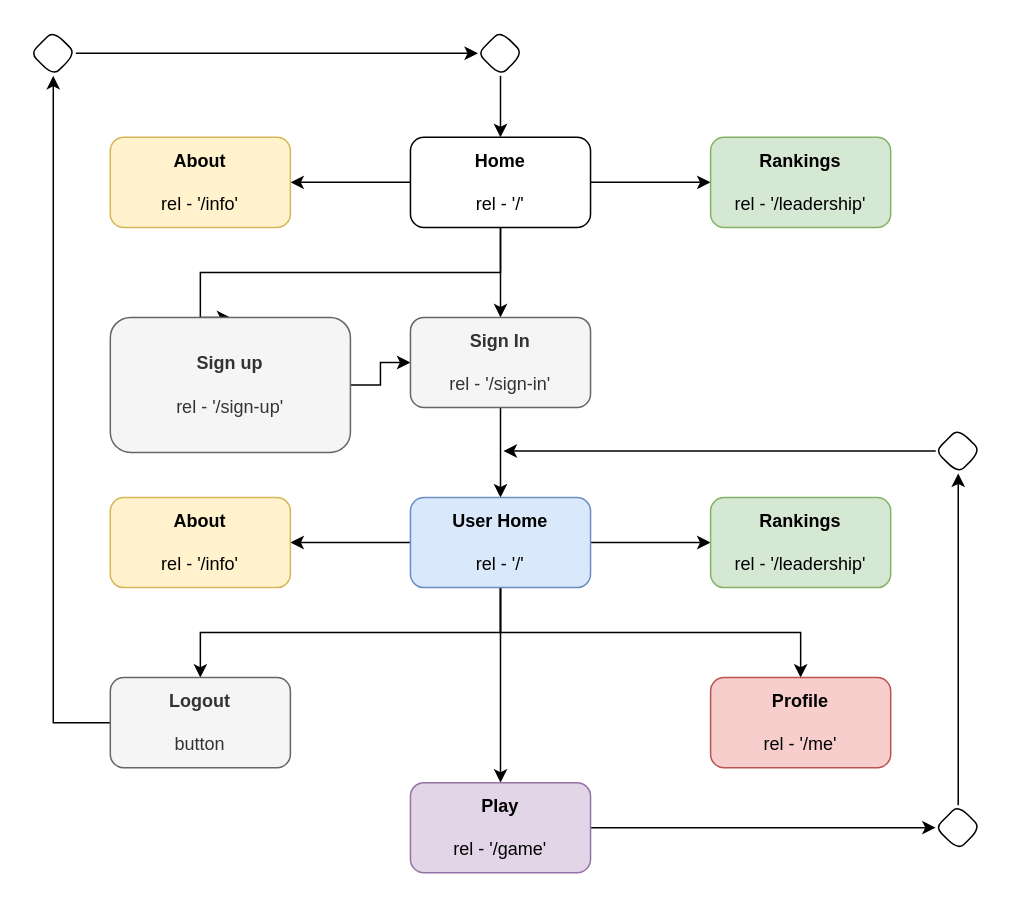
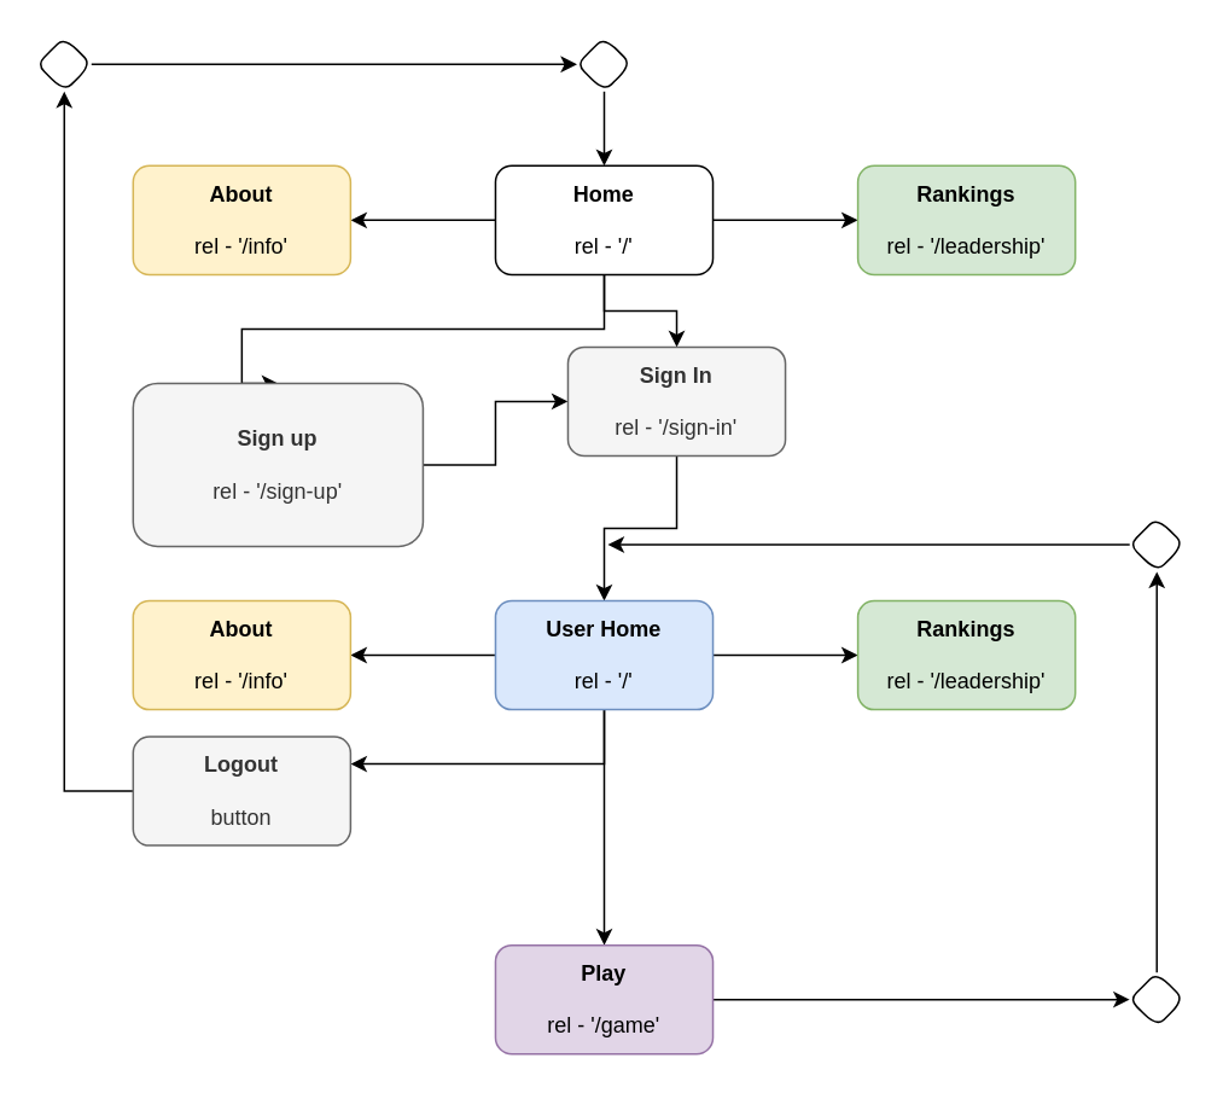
- <mxCell id="12" value="&lt;b&gt;Sign In&lt;/b&gt;&lt;br&gt;&lt;br&gt;rel - '/sign-in'" style="rounded=1;whiteSpace=wrap;html=1;fillColor=#f5f5f5;fontColor=#333333;strokeColor=#666666;" vertex="1" parent="1"><mxGeometry x="273" y="211" width="120" height="60" as="geometry" /></mxCell>
+ <mxCell id="12" value="&lt;b&gt;Sign In&lt;/b&gt;&lt;br&gt;&lt;br&gt;rel - '/sign-in'" style="rounded=1;whiteSpace=wrap;html=1;fillColor=#f5f5f5;fontColor=#333333;strokeColor=#666666;" vertex="1" parent="1"><mxGeometry x="313" y="191" width="120" height="60" as="geometry" /></mxCell>
- <mxCell id="16" style="edgeStyle=orthogonalEdgeStyle;rounded=0;orthogonalLoop=1;jettySize=auto;html=1;" edge="1" parent="1" source="18" target="27"><mxGeometry relative="1" as="geometry"><Array as="points"><mxPoint x="333" y="421" /><mxPoint x="533" y="421" /></Array></mxGeometry></mxCell>
- <mxCell id="22" value="&lt;b&gt;Logout&lt;/b&gt;&lt;br&gt;&lt;br&gt;button" style="rounded=1;whiteSpace=wrap;html=1;fillColor=#f5f5f5;strokeColor=#666666;fontColor=#333333;" vertex="1" parent="1"><mxGeometry x="73" y="451" width="120" height="60" as="geometry" /></mxCell>
+ <mxCell id="22" value="&lt;b&gt;Logout&lt;/b&gt;&lt;br&gt;&lt;br&gt;button" style="rounded=1;whiteSpace=wrap;html=1;fillColor=#f5f5f5;strokeColor=#666666;fontColor=#333333;" vertex="1" parent="1"><mxGeometry x="73" y="406" width="120" height="60" as="geometry" /></mxCell>
- <mxCell id="27" value="&lt;b&gt;Profile&lt;/b&gt;&lt;br&gt;&lt;br&gt;rel - '/me'" style="rounded=1;whiteSpace=wrap;html=1;fillColor=#f8cecc;strokeColor=#b85450;" vertex="1" parent="1"><mxGeometry x="473" y="451" width="120" height="60" as="geometry" /></mxCell>
